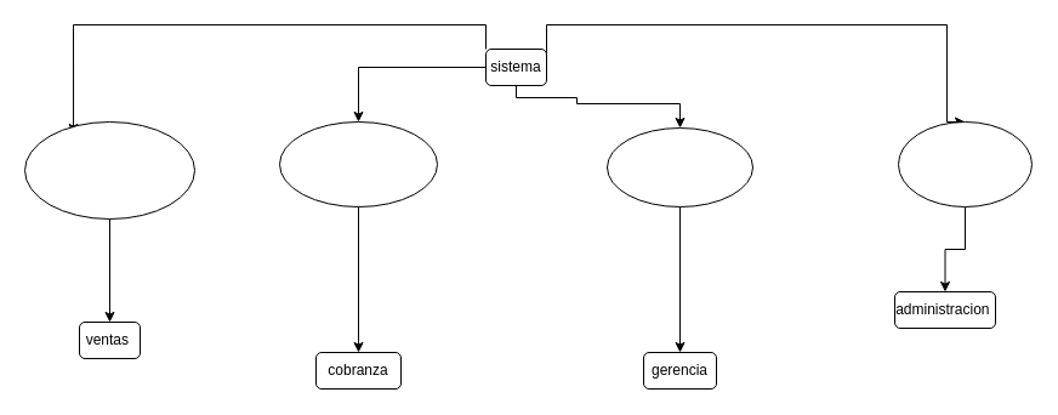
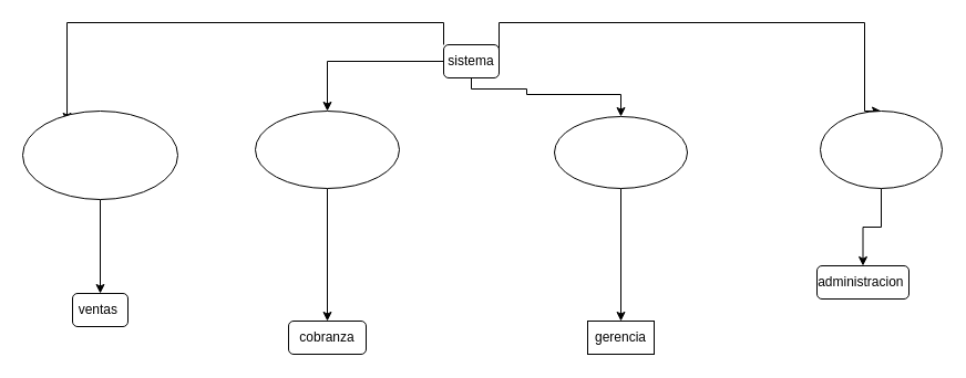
- <mxCell id="5" value="gerencia" style="rounded=1;whiteSpace=wrap;html=1;" vertex="1" parent="1"><mxGeometry x="530" y="290" width="60" height="30" as="geometry" /></mxCell>
+ <mxCell id="5" value="gerencia" style="whiteSpace=wrap;html=1;rounded=0;" vertex="1" parent="1"><mxGeometry x="530" y="290" width="60" height="30" as="geometry" /></mxCell>
